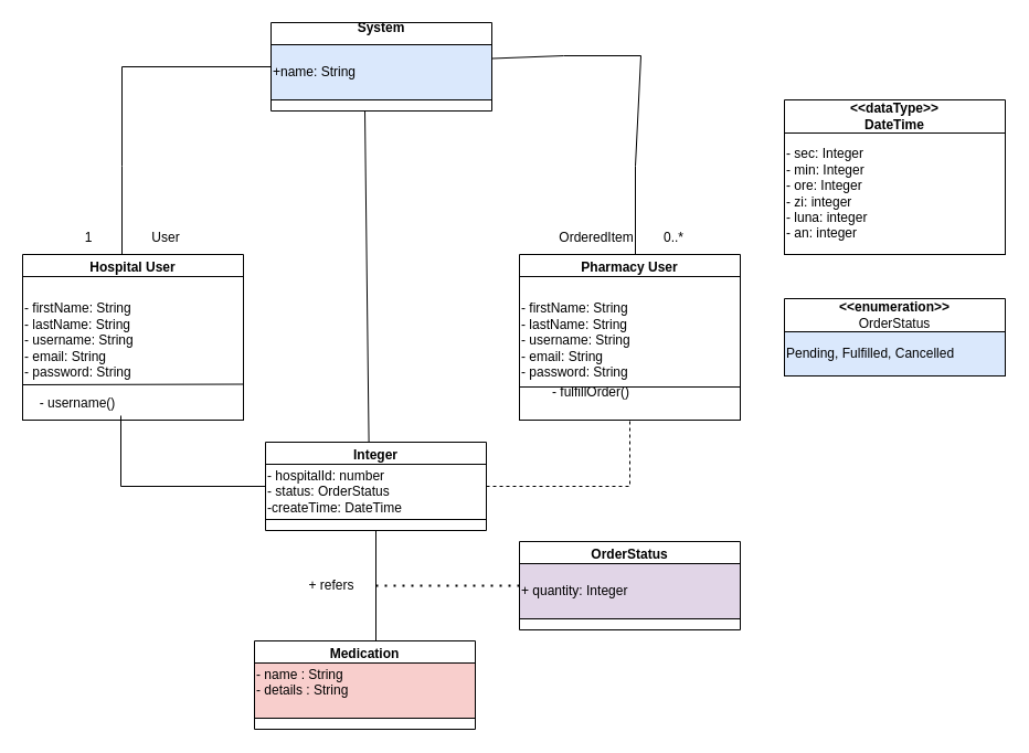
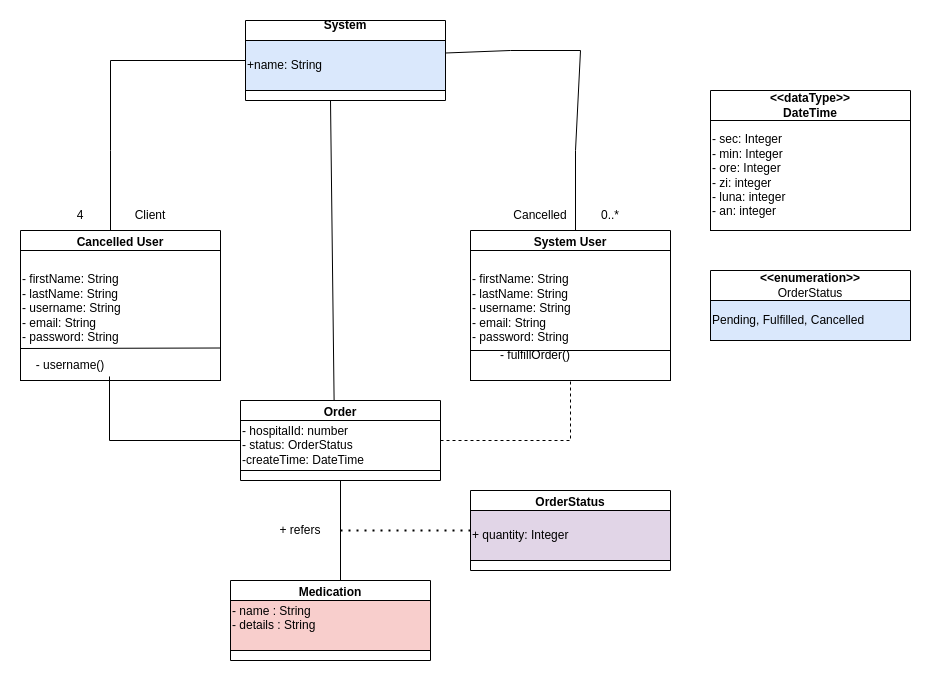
- <mxCell id="15" value="1" style="text;html=1;align=center;verticalAlign=middle;whiteSpace=wrap;rounded=0;" parent="1" vertex="1"><mxGeometry x="50" y="200" width="60" height="30" as="geometry" /></mxCell>
+ <mxCell id="15" value="4" style="text;html=1;align=center;verticalAlign=middle;whiteSpace=wrap;rounded=0;" parent="1" vertex="1"><mxGeometry x="50" y="200" width="60" height="30" as="geometry" /></mxCell>
- <mxCell id="16" value="User" style="text;html=1;align=center;verticalAlign=middle;whiteSpace=wrap;rounded=0;" parent="1" vertex="1"><mxGeometry x="120" y="200" width="60" height="30" as="geometry" /></mxCell>
+ <mxCell id="16" value="Client" style="text;html=1;align=center;verticalAlign=middle;whiteSpace=wrap;rounded=0;" parent="1" vertex="1"><mxGeometry x="120" y="200" width="60" height="30" as="geometry" /></mxCell>
- <mxCell id="17" value="OrderedItem" style="text;html=1;align=center;verticalAlign=middle;whiteSpace=wrap;rounded=0;" parent="1" vertex="1"><mxGeometry x="510" y="200" width="60" height="30" as="geometry" /></mxCell>
+ <mxCell id="17" value="Cancelled" style="text;html=1;align=center;verticalAlign=middle;whiteSpace=wrap;rounded=0;" parent="1" vertex="1"><mxGeometry x="510" y="200" width="60" height="30" as="geometry" /></mxCell>
- <mxCell id="2" value="Hospital User" style="swimlane;whiteSpace=wrap;html=1;" parent="1" vertex="1"><mxGeometry x="20" y="230" width="200" height="150" as="geometry" /></mxCell>
+ <mxCell id="2" value="Cancelled User" style="swimlane;whiteSpace=wrap;html=1;" parent="1" vertex="1"><mxGeometry x="20" y="230" width="200" height="150" as="geometry" /></mxCell>
- <mxCell id="8" value="Pharmacy User" style="swimlane;whiteSpace=wrap;html=1;" parent="1" vertex="1"><mxGeometry x="470" y="230" width="200" height="150" as="geometry" /></mxCell>
+ <mxCell id="8" value="System User" style="swimlane;whiteSpace=wrap;html=1;" parent="1" vertex="1"><mxGeometry x="470" y="230" width="200" height="150" as="geometry" /></mxCell>
- <mxCell id="23" value="&lt;div&gt;Integer&lt;/div&gt;" style="swimlane;whiteSpace=wrap;html=1;" vertex="1" parent="1"><mxGeometry x="240" y="400" width="200" height="80" as="geometry" /></mxCell>
+ <mxCell id="23" value="&lt;div&gt;Order&lt;/div&gt;" style="swimlane;whiteSpace=wrap;html=1;" vertex="1" parent="1"><mxGeometry x="240" y="400" width="200" height="80" as="geometry" /></mxCell>
